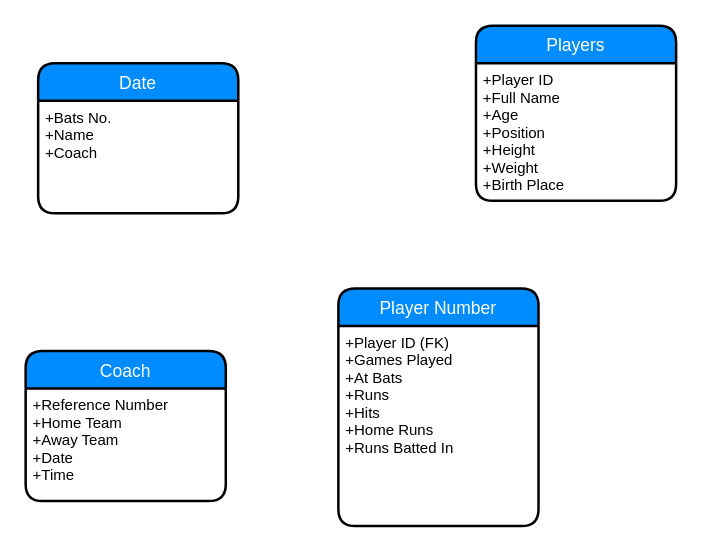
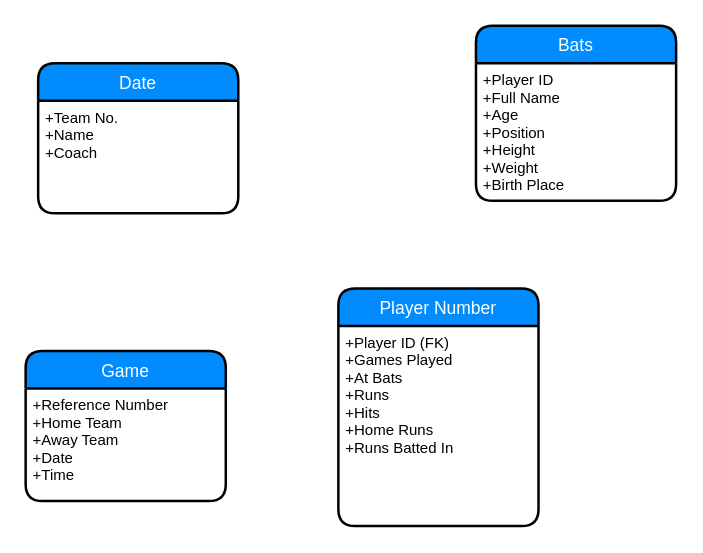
- <mxCell id="2" value="Players" style="swimlane;childLayout=stackLayout;horizontal=1;startSize=30;horizontalStack=0;fillColor=#008cff;fontColor=#FFFFFF;rounded=1;fontSize=14;fontStyle=0;strokeWidth=2;resizeParent=0;resizeLast=1;shadow=0;dashed=0;align=center;" vertex="1" parent="1"><mxGeometry x="380" y="20" width="160" height="140" as="geometry" /></mxCell>
+ <mxCell id="2" value="Bats" style="swimlane;childLayout=stackLayout;horizontal=1;startSize=30;horizontalStack=0;fillColor=#008cff;fontColor=#FFFFFF;rounded=1;fontSize=14;fontStyle=0;strokeWidth=2;resizeParent=0;resizeLast=1;shadow=0;dashed=0;align=center;" vertex="1" parent="1"><mxGeometry x="380" y="20" width="160" height="140" as="geometry" /></mxCell>
- <mxCell id="5" value="+Bats No.&#10;+Name&#10;+Coach" style="align=left;strokeColor=none;fillColor=none;spacingLeft=4;fontSize=12;verticalAlign=top;resizable=0;rotatable=0;part=1;" vertex="1" parent="4"><mxGeometry y="30" width="160" height="90" as="geometry" /></mxCell>
+ <mxCell id="5" value="+Team No.&#10;+Name&#10;+Coach" style="align=left;strokeColor=none;fillColor=none;spacingLeft=4;fontSize=12;verticalAlign=top;resizable=0;rotatable=0;part=1;" vertex="1" parent="4"><mxGeometry y="30" width="160" height="90" as="geometry" /></mxCell>
- <mxCell id="8" value="Coach" style="swimlane;childLayout=stackLayout;horizontal=1;startSize=30;horizontalStack=0;fillColor=#008cff;fontColor=#FFFFFF;rounded=1;fontSize=14;fontStyle=0;strokeWidth=2;resizeParent=0;resizeLast=1;shadow=0;dashed=0;align=center;" vertex="1" parent="1"><mxGeometry x="20" y="280" width="160" height="120" as="geometry" /></mxCell>
+ <mxCell id="8" value="Game" style="swimlane;childLayout=stackLayout;horizontal=1;startSize=30;horizontalStack=0;fillColor=#008cff;fontColor=#FFFFFF;rounded=1;fontSize=14;fontStyle=0;strokeWidth=2;resizeParent=0;resizeLast=1;shadow=0;dashed=0;align=center;" vertex="1" parent="1"><mxGeometry x="20" y="280" width="160" height="120" as="geometry" /></mxCell>
